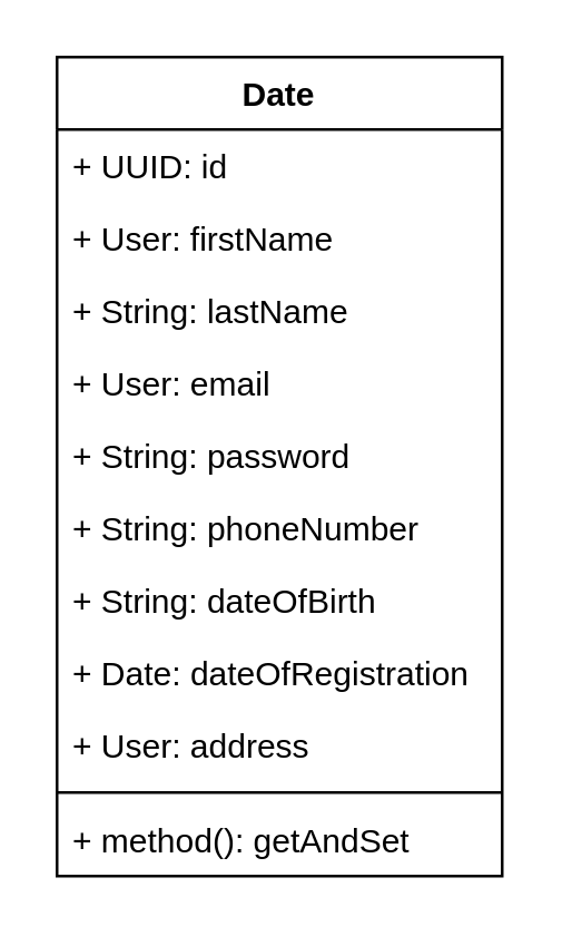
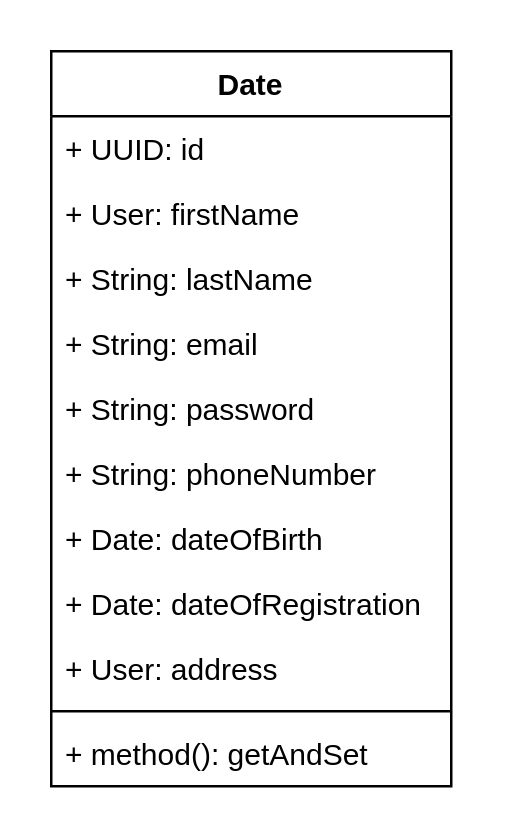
- <mxCell id="6" value="+ User: email&#10;" style="text;strokeColor=none;fillColor=none;align=left;verticalAlign=top;spacingLeft=4;spacingRight=4;overflow=hidden;rotatable=0;points=[[0,0.5],[1,0.5]];portConstraint=eastwest;" vertex="1" parent="2"><mxGeometry y="104" width="160" height="26" as="geometry" /></mxCell>
+ <mxCell id="6" value="+ String: email&#10;" style="text;strokeColor=none;fillColor=none;align=left;verticalAlign=top;spacingLeft=4;spacingRight=4;overflow=hidden;rotatable=0;points=[[0,0.5],[1,0.5]];portConstraint=eastwest;" vertex="1" parent="2"><mxGeometry y="104" width="160" height="26" as="geometry" /></mxCell>
- <mxCell id="9" value="+ String: dateOfBirth&#10;" style="text;strokeColor=none;fillColor=none;align=left;verticalAlign=top;spacingLeft=4;spacingRight=4;overflow=hidden;rotatable=0;points=[[0,0.5],[1,0.5]];portConstraint=eastwest;" vertex="1" parent="2"><mxGeometry y="182" width="160" height="26" as="geometry" /></mxCell>
+ <mxCell id="9" value="+ Date: dateOfBirth&#10;" style="text;strokeColor=none;fillColor=none;align=left;verticalAlign=top;spacingLeft=4;spacingRight=4;overflow=hidden;rotatable=0;points=[[0,0.5],[1,0.5]];portConstraint=eastwest;" vertex="1" parent="2"><mxGeometry y="182" width="160" height="26" as="geometry" /></mxCell>
